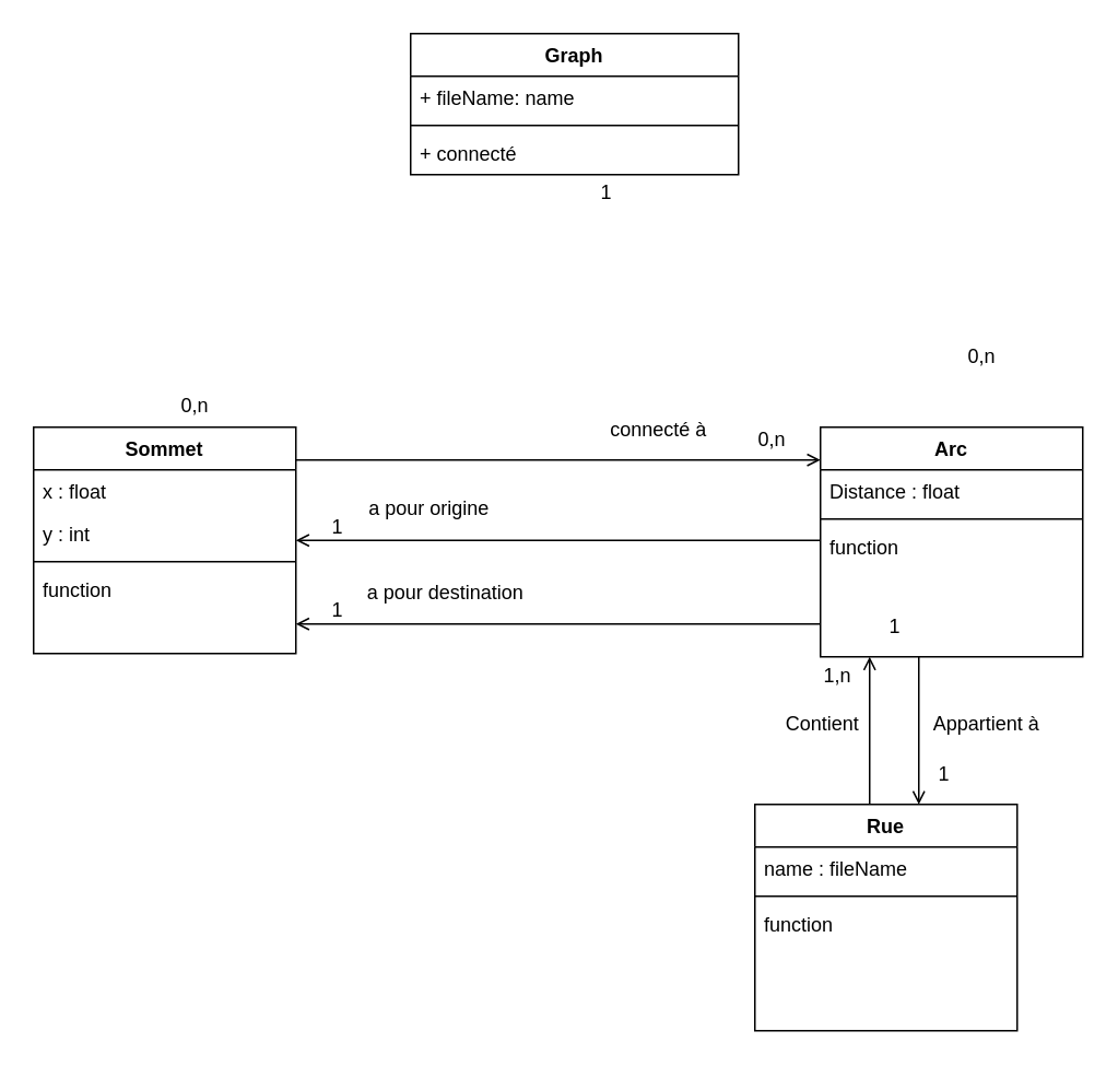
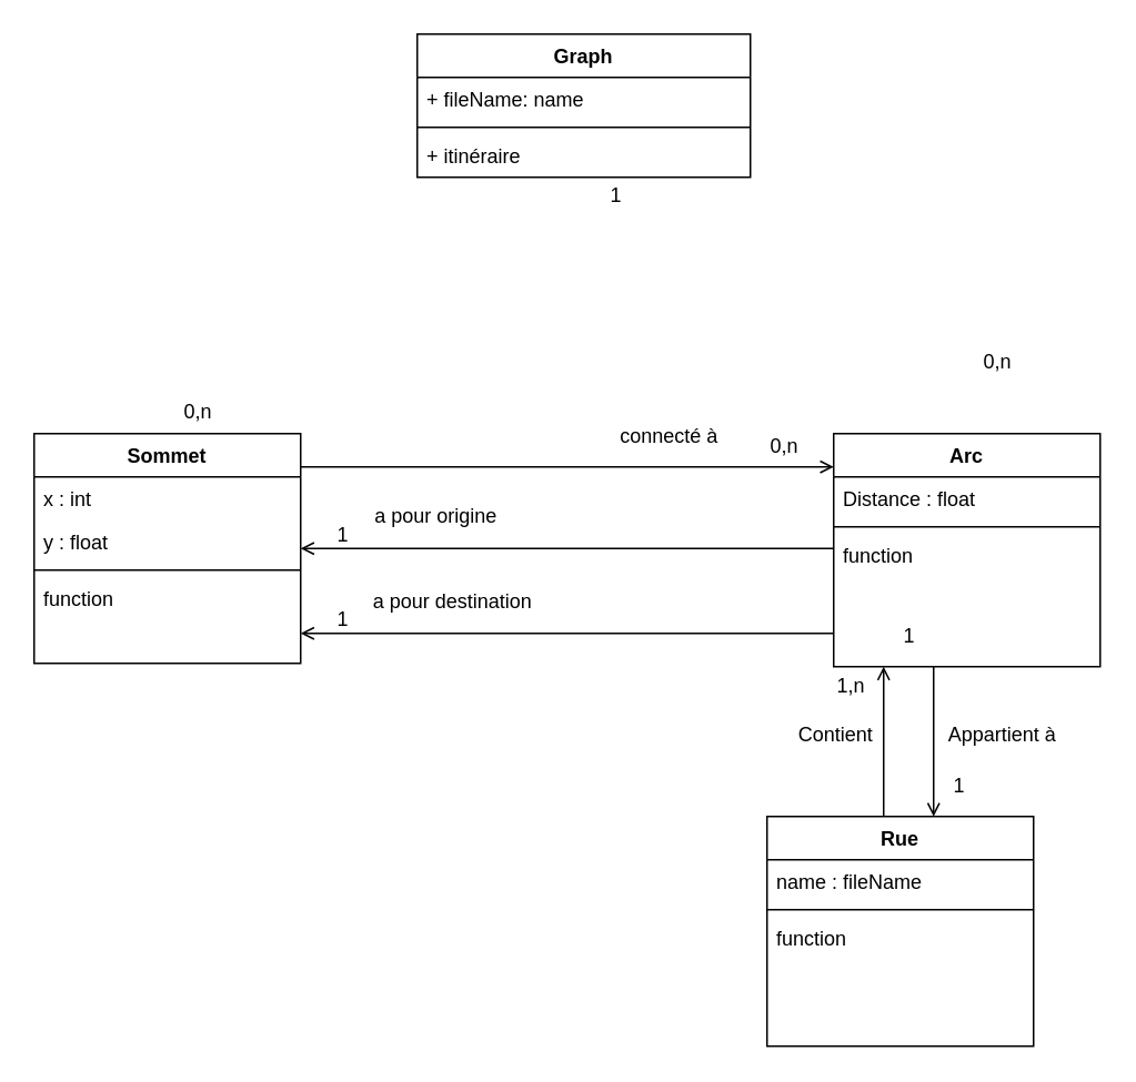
- <mxCell id="18" value="+ connecté" style="text;strokeColor=none;fillColor=none;align=left;verticalAlign=top;spacingLeft=4;spacingRight=4;overflow=hidden;rotatable=0;points=[[0,0.5],[1,0.5]];portConstraint=eastwest;whiteSpace=wrap;html=1;" parent="15" vertex="1"><mxGeometry y="60" width="200" height="26" as="geometry" /></mxCell>
+ <mxCell id="18" value="+ itinéraire" style="text;strokeColor=none;fillColor=none;align=left;verticalAlign=top;spacingLeft=4;spacingRight=4;overflow=hidden;rotatable=0;points=[[0,0.5],[1,0.5]];portConstraint=eastwest;whiteSpace=wrap;html=1;" parent="15" vertex="1"><mxGeometry y="60" width="200" height="26" as="geometry" /></mxCell>
- <mxCell id="3" value="x : float" style="text;align=left;verticalAlign=top;spacingLeft=4;spacingRight=4;overflow=hidden;rotatable=0;points=[[0,0.5],[1,0.5]];portConstraint=eastwest;" parent="2" vertex="1"><mxGeometry y="26" width="160" height="26" as="geometry" /></mxCell>
+ <mxCell id="3" value="x : int" style="text;align=left;verticalAlign=top;spacingLeft=4;spacingRight=4;overflow=hidden;rotatable=0;points=[[0,0.5],[1,0.5]];portConstraint=eastwest;" parent="2" vertex="1"><mxGeometry y="26" width="160" height="26" as="geometry" /></mxCell>
- <mxCell id="4" value="y : int" style="text;align=left;verticalAlign=top;spacingLeft=4;spacingRight=4;overflow=hidden;rotatable=0;points=[[0,0.5],[1,0.5]];portConstraint=eastwest;rounded=0;shadow=0;html=0;" parent="2" vertex="1"><mxGeometry y="52" width="160" height="26" as="geometry" /></mxCell>
+ <mxCell id="4" value="y : float" style="text;align=left;verticalAlign=top;spacingLeft=4;spacingRight=4;overflow=hidden;rotatable=0;points=[[0,0.5],[1,0.5]];portConstraint=eastwest;rounded=0;shadow=0;html=0;" parent="2" vertex="1"><mxGeometry y="52" width="160" height="26" as="geometry" /></mxCell>
